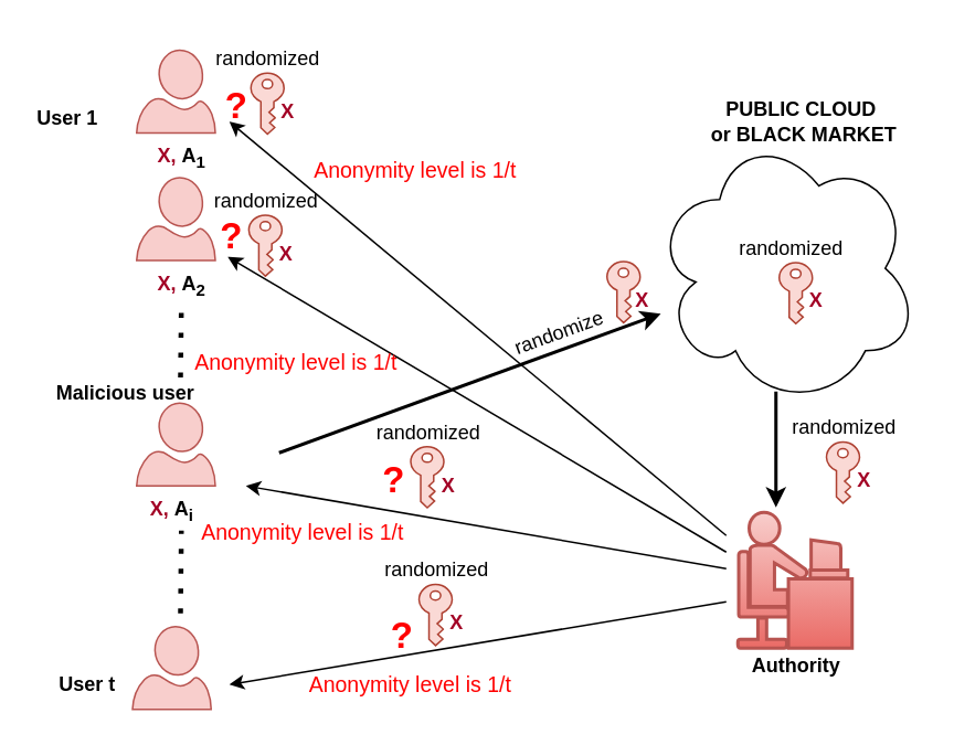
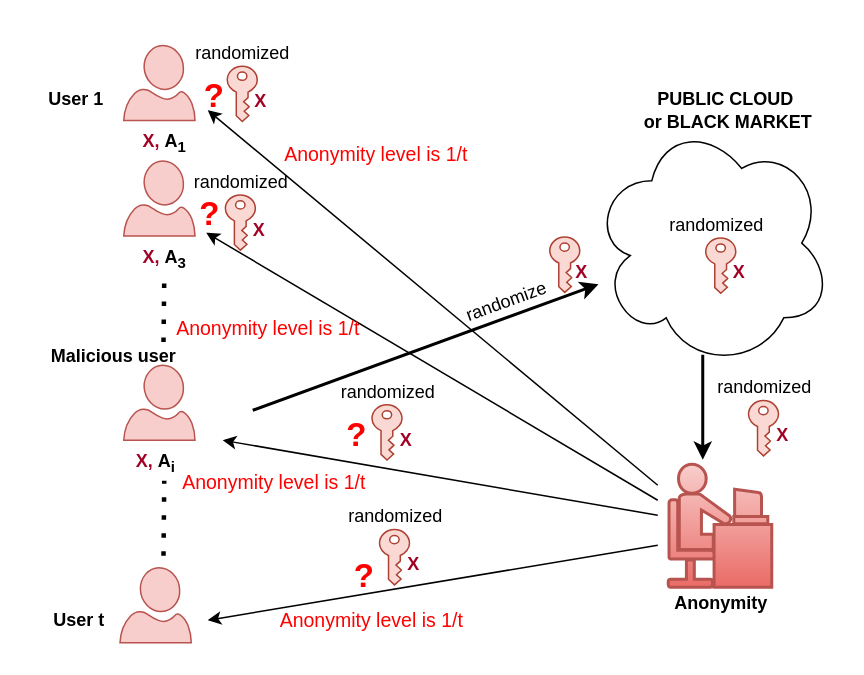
- <mxCell id="34" value="User 1" style="text;html=1;align=center;verticalAlign=middle;resizable=0;points=[];autosize=1;strokeColor=none;fillColor=none;fontStyle=1" parent="1" vertex="1"><mxGeometry x="10" y="56" width="60" height="30" as="geometry" /></mxCell>
+ <mxCell id="34" value="User 1" style="text;html=1;align=center;verticalAlign=middle;resizable=0;points=[];autosize=1;strokeColor=none;fillColor=none;fontStyle=1" parent="1" vertex="1"><mxGeometry x="20" y="51" width="60" height="30" as="geometry" /></mxCell>
- <mxCell id="17" value="&lt;font color=&quot;#a20025&quot;&gt;X,&lt;/font&gt;&amp;nbsp;A&lt;sub&gt;2&lt;/sub&gt;" style="text;html=1;align=center;verticalAlign=middle;resizable=0;points=[];autosize=1;strokeColor=none;fillColor=none;fontStyle=1" parent="1" vertex="1"><mxGeometry x="84" y="156.86" width="50" height="30" as="geometry" /></mxCell>
+ <mxCell id="17" value="&lt;font color=&quot;#a20025&quot;&gt;X,&lt;/font&gt;&amp;nbsp;A&lt;sub&gt;3&lt;/sub&gt;" style="text;html=1;align=center;verticalAlign=middle;resizable=0;points=[];autosize=1;strokeColor=none;fillColor=none;fontStyle=1" parent="1" vertex="1"><mxGeometry x="84" y="156.86" width="50" height="30" as="geometry" /></mxCell>
- <mxCell id="31" value="Authority" style="text;html=1;align=center;verticalAlign=middle;resizable=0;points=[];autosize=1;strokeColor=none;fillColor=none;fontStyle=1" parent="1" vertex="1"><mxGeometry x="445" y="387" width="70" height="30" as="geometry" /></mxCell>
+ <mxCell id="31" value="Anonymity" style="text;html=1;align=center;verticalAlign=middle;resizable=0;points=[];autosize=1;strokeColor=none;fillColor=none;fontStyle=1" parent="1" vertex="1"><mxGeometry x="445" y="387" width="70" height="30" as="geometry" /></mxCell>
